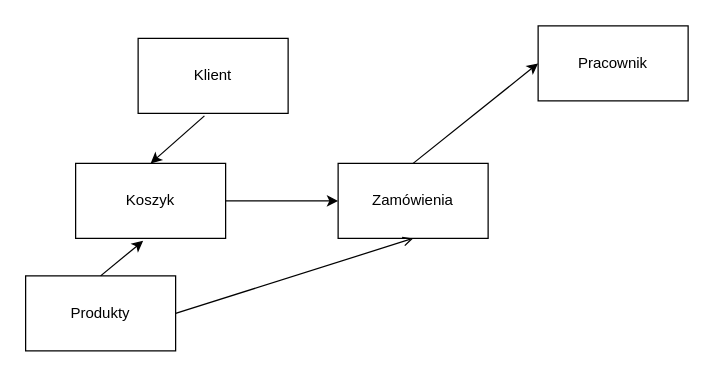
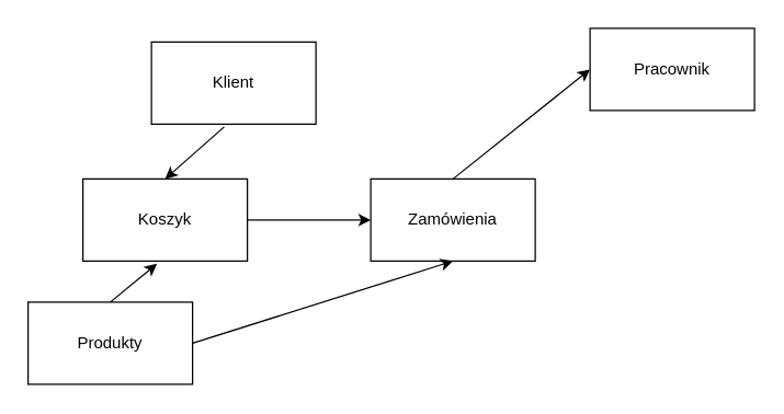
- <mxCell id="7" value="" style="endArrow=open;html=1;rounded=0;entryX=0.5;entryY=1;entryDx=0;entryDy=0;exitX=1;exitY=0.5;exitDx=0;exitDy=0;" edge="1" parent="1" source="2" target="3"><mxGeometry width="50" height="50" relative="1" as="geometry"><mxPoint x="230" y="170" as="sourcePoint" /><mxPoint x="390" y="250" as="targetPoint" /></mxGeometry></mxCell>
+ <mxCell id="7" value="" style="endArrow=classic;html=1;rounded=0;entryX=0.5;entryY=1;entryDx=0;entryDy=0;exitX=1;exitY=0.5;exitDx=0;exitDy=0;" edge="1" parent="1" source="2" target="3"><mxGeometry width="50" height="50" relative="1" as="geometry"><mxPoint x="230" y="170" as="sourcePoint" /><mxPoint x="390" y="250" as="targetPoint" /></mxGeometry></mxCell>
